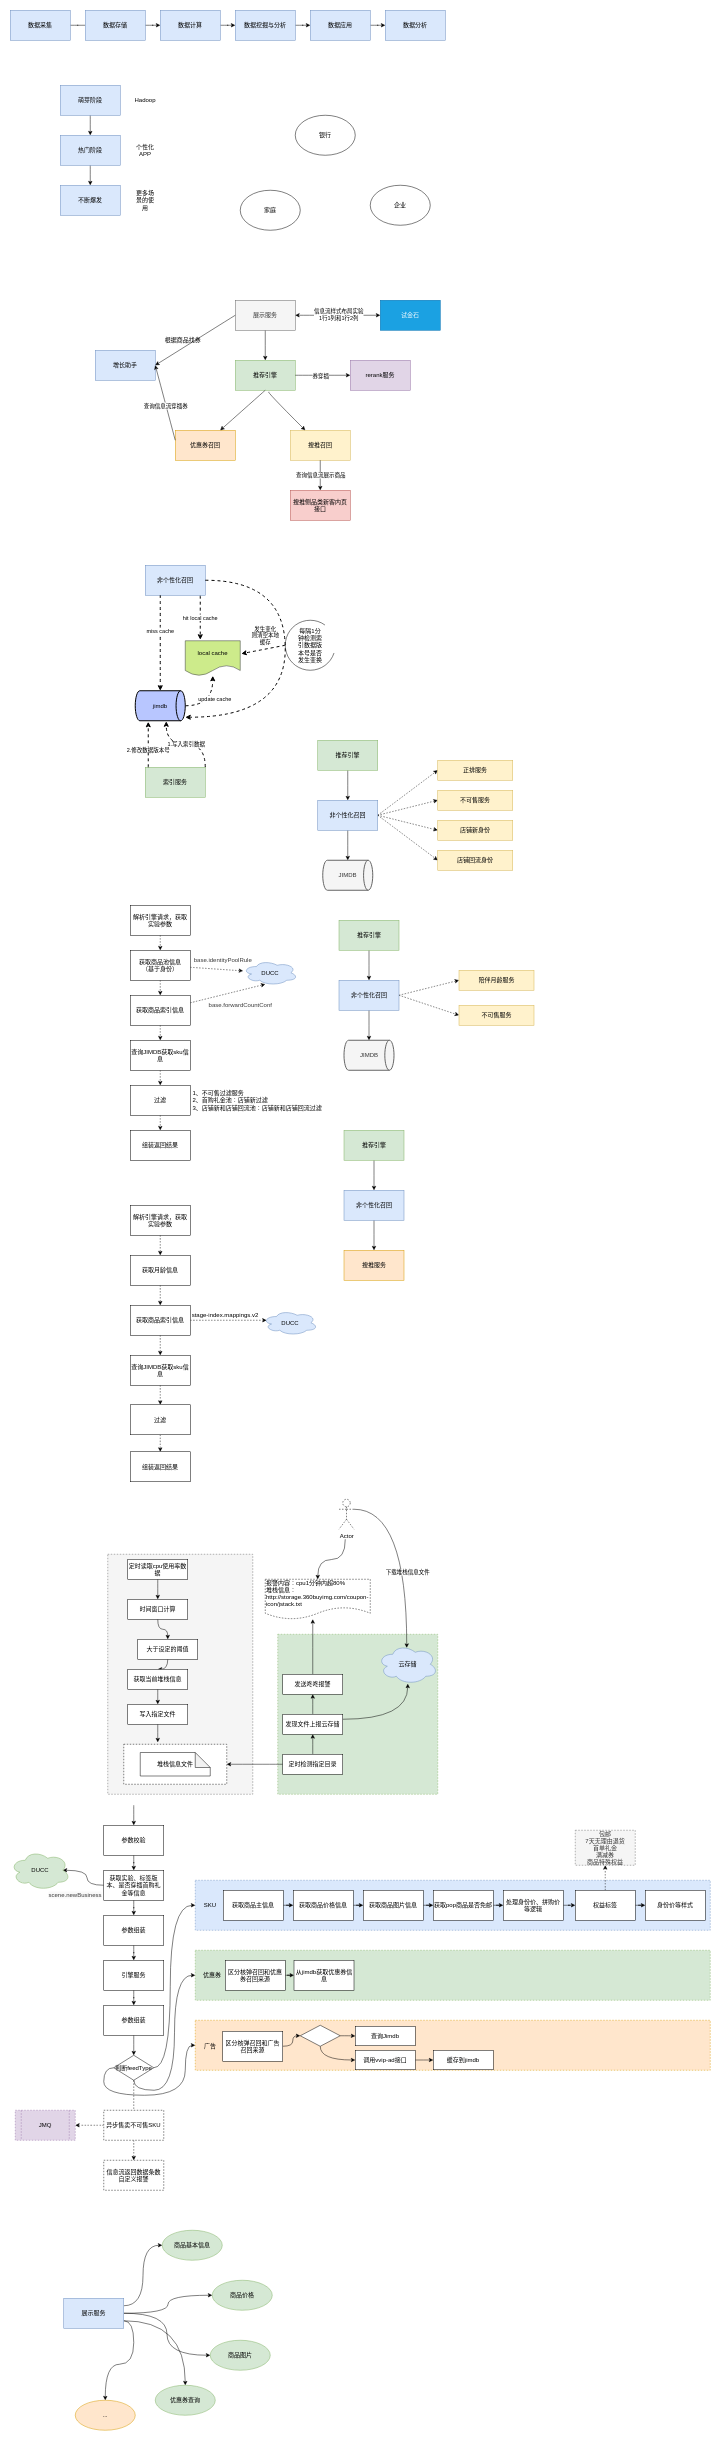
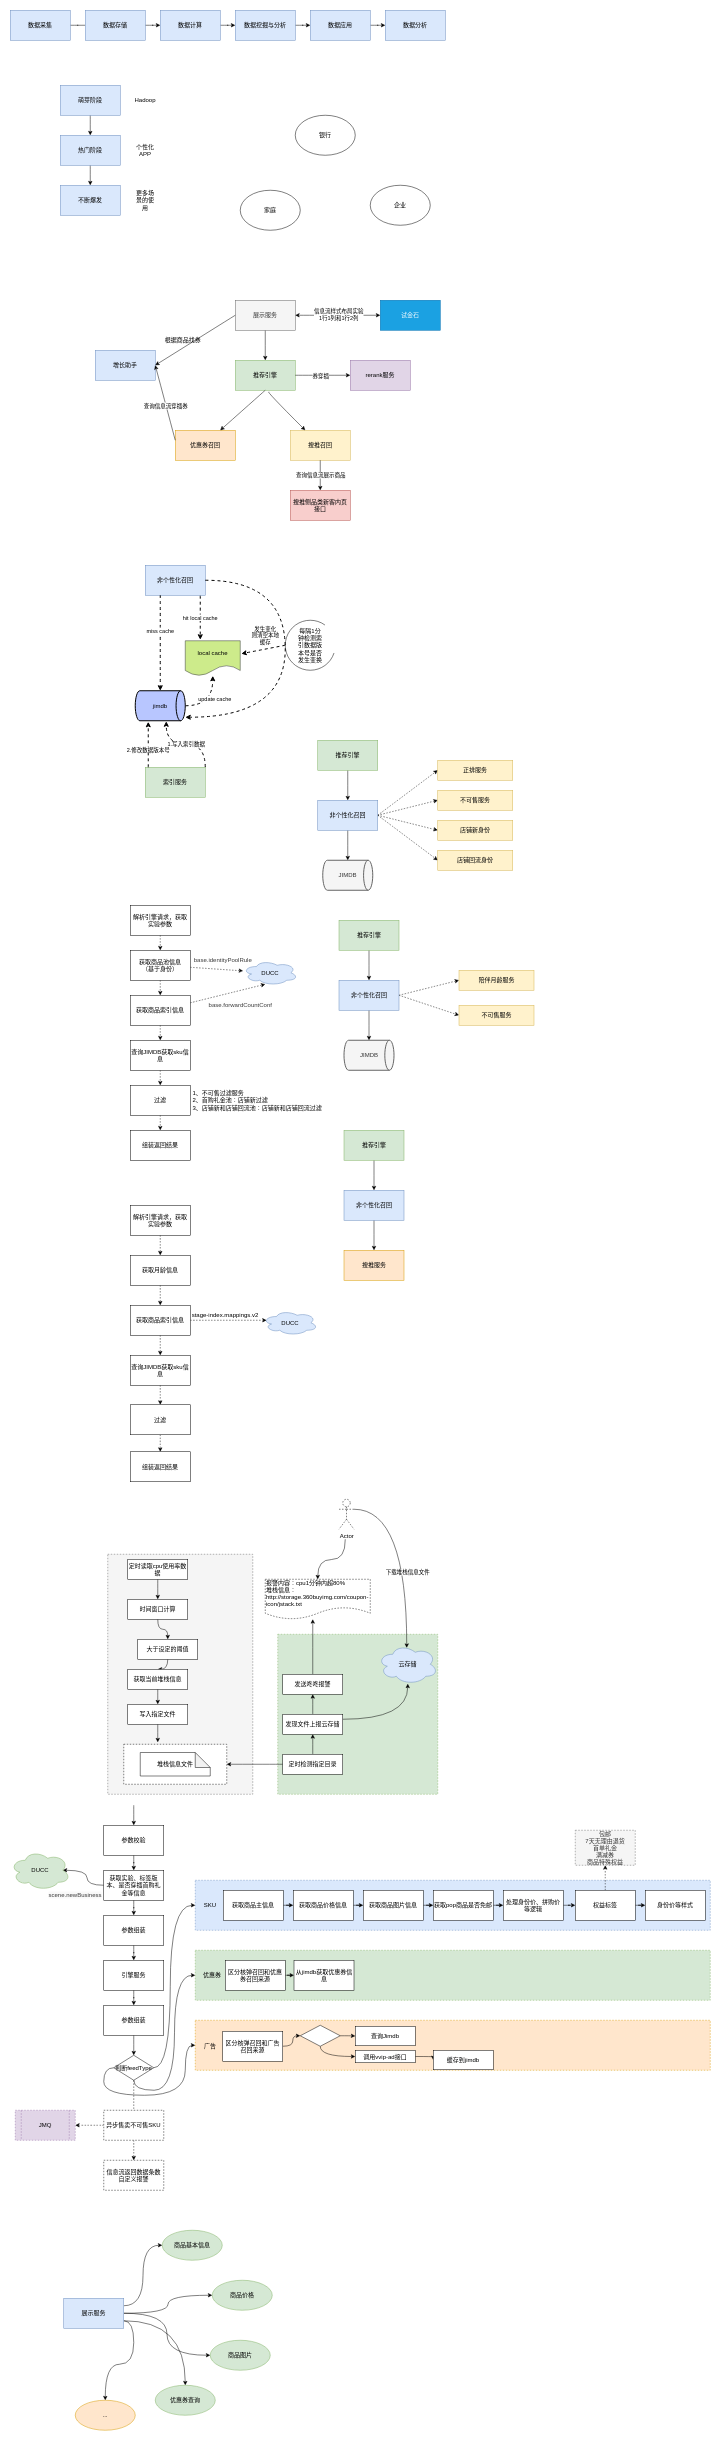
- <mxCell id="195" value="调用vvip-ad接口" style="whiteSpace=wrap;html=1;" parent="1" vertex="1"><mxGeometry x="710" y="4100" width="120" height="39" as="geometry" /></mxCell>
+ <mxCell id="195" value="调用vvip-ad接口" style="whiteSpace=wrap;html=1;" parent="1" vertex="1"><mxGeometry x="710" y="4100" width="120" height="25" as="geometry" /></mxCell>
